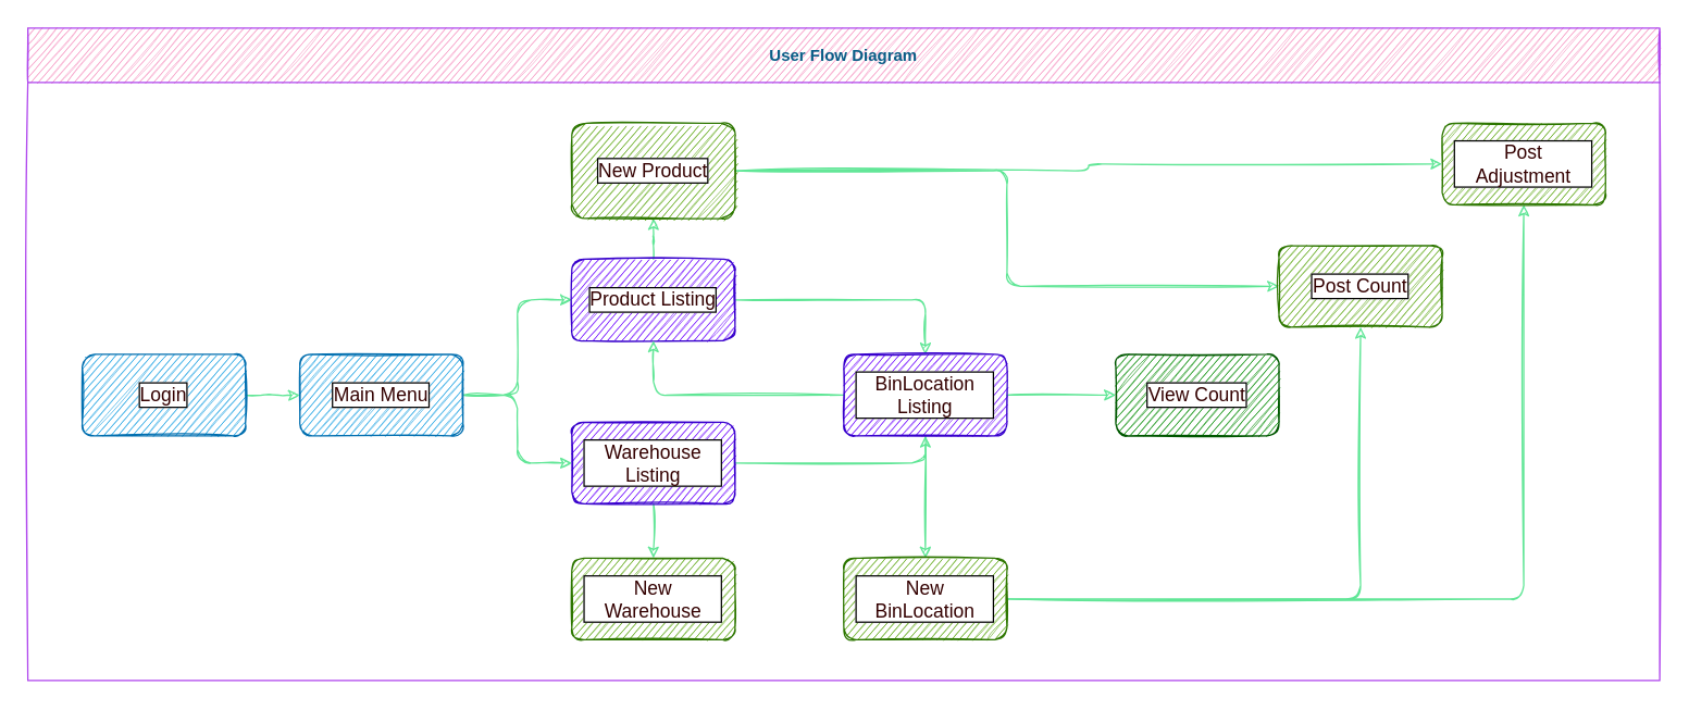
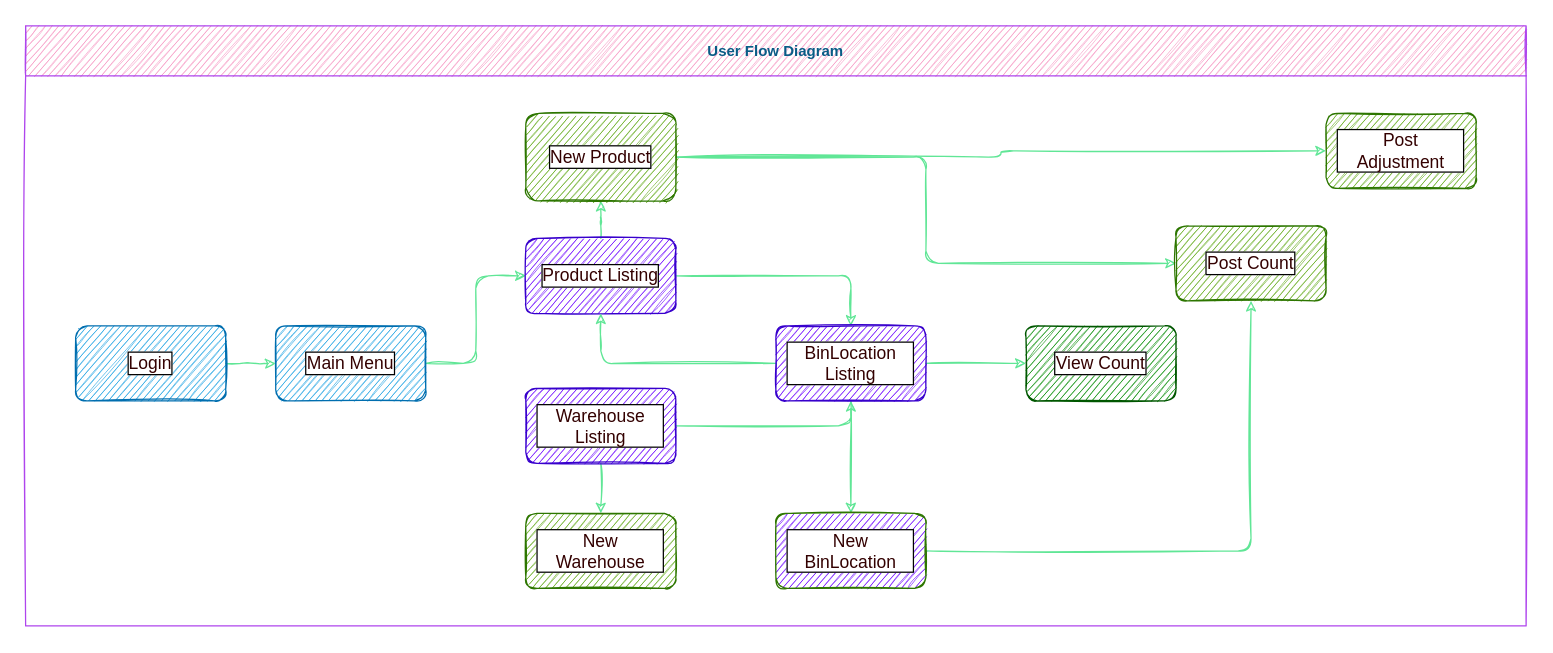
- <mxCell id="3" style="edgeStyle=orthogonalEdgeStyle;orthogonalLoop=1;jettySize=auto;html=1;entryX=0;entryY=0.5;entryDx=0;entryDy=0;sketch=1;strokeColor=#60E696;labelBackgroundColor=#FFFFFF;fontColor=#330000;fontSize=14;fontStyle=0;labelBorderColor=#000000;spacing=10;" edge="1" parent="1" source="4" target="10"><mxGeometry relative="1" as="geometry" /></mxCell>
- <mxCell id="22" style="edgeStyle=orthogonalEdgeStyle;orthogonalLoop=1;jettySize=auto;html=1;entryX=0.5;entryY=1;entryDx=0;entryDy=0;sketch=1;strokeColor=#60E696;labelBackgroundColor=#FFFFFF;fontColor=#330000;fontSize=14;fontStyle=0;labelBorderColor=#000000;spacing=10;" edge="1" parent="1" source="23" target="24"><mxGeometry relative="1" as="geometry" /></mxCell>
- <mxCell id="23" value="New BinLocation" style="whiteSpace=wrap;html=1;sketch=1;rounded=1;fillColor=#60a917;strokeColor=#2D7600;labelBackgroundColor=#FFFFFF;fontColor=#330000;fontSize=14;fontStyle=0;labelBorderColor=#000000;spacing=10;" vertex="1" parent="1"><mxGeometry x="620" y="410" width="120" height="60" as="geometry" /></mxCell>
+ <mxCell id="23" value="New BinLocation" style="whiteSpace=wrap;html=1;sketch=1;rounded=1;fillColor=#6a00ff;strokeColor=#2D7600;labelBackgroundColor=#FFFFFF;fontColor=#330000;fontSize=14;fontStyle=0;labelBorderColor=#000000;spacing=10;" vertex="1" parent="1"><mxGeometry x="620" y="410" width="120" height="60" as="geometry" /></mxCell>
